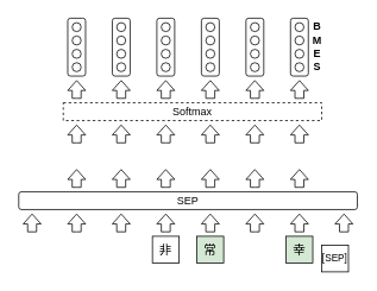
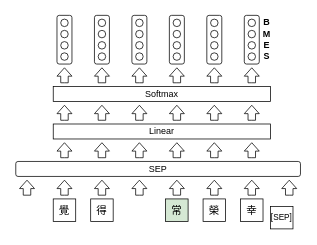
- <mxCell id="11" value="Softmax" style="whiteSpace=wrap;html=1;fontSize=12;dashed=1;" parent="1" vertex="1"><mxGeometry x="70" y="115" width="290" height="20" as="geometry" /></mxCell>
+ <mxCell id="11" value="Softmax" style="whiteSpace=wrap;html=1;fontSize=12;" parent="1" vertex="1"><mxGeometry x="70" y="115" width="290" height="20" as="geometry" /></mxCell>
+ <mxCell id="10" value="Linear" style="whiteSpace=wrap;html=1;fontSize=12;" parent="1" vertex="1"><mxGeometry x="70" y="165" width="290" height="20" as="geometry" /></mxCell>
+ <mxCell id="3" value="覺" style="whiteSpace=wrap;html=1;aspect=fixed;fontSize=14;" parent="1" vertex="1"><mxGeometry x="70" y="265" width="30" height="30" as="geometry" /></mxCell>
+ <mxCell id="4" value="得" style="whiteSpace=wrap;html=1;aspect=fixed;fontSize=14;" parent="1" vertex="1"><mxGeometry x="120" y="265" width="30" height="30" as="geometry" /></mxCell>
- <mxCell id="5" value="非" style="whiteSpace=wrap;html=1;aspect=fixed;fontSize=14;" parent="1" vertex="1"><mxGeometry x="170" y="265" width="30" height="30" as="geometry" /></mxCell>
+ <mxCell id="7" value="榮" style="whiteSpace=wrap;html=1;aspect=fixed;fontSize=14;" parent="1" vertex="1"><mxGeometry x="270" y="265" width="30" height="30" as="geometry" /></mxCell>
- <mxCell id="8" value="幸" style="whiteSpace=wrap;html=1;aspect=fixed;fontSize=14;fillColor=#d5e8d4;" parent="1" vertex="1"><mxGeometry x="320" y="265" width="30" height="30" as="geometry" /></mxCell>
+ <mxCell id="8" value="幸" style="whiteSpace=wrap;html=1;aspect=fixed;fontSize=14;" parent="1" vertex="1"><mxGeometry x="320" y="265" width="30" height="30" as="geometry" /></mxCell>
